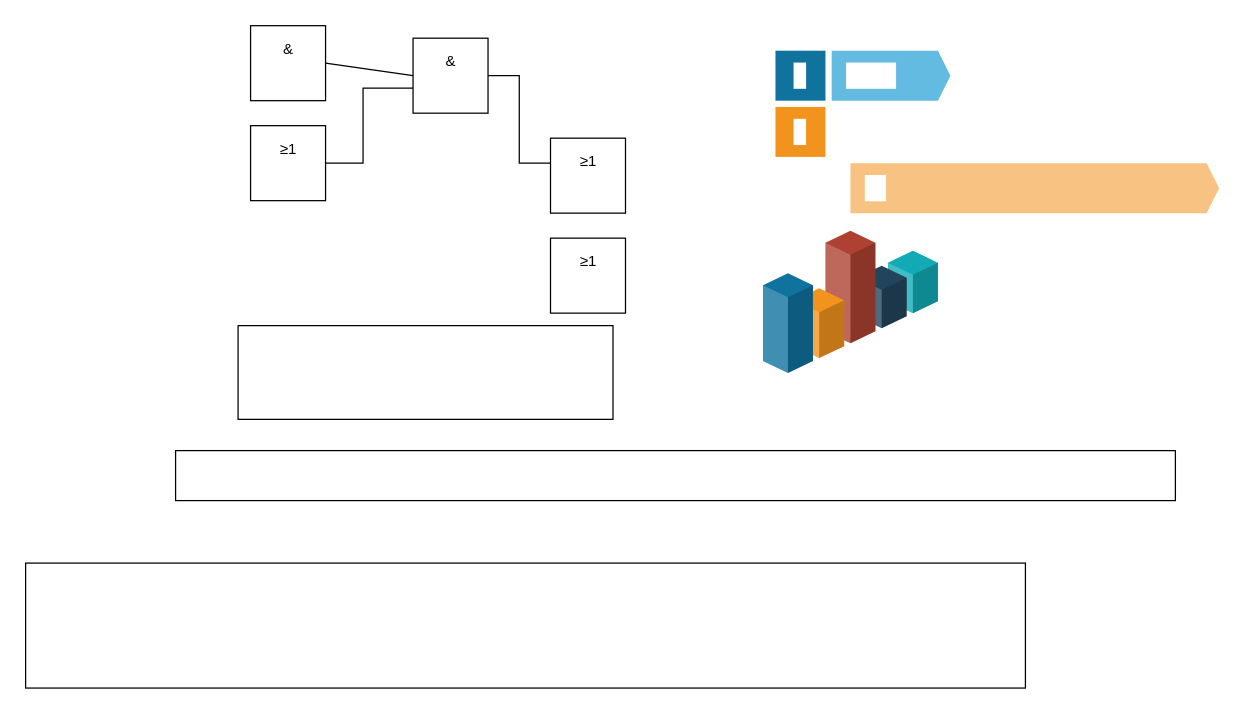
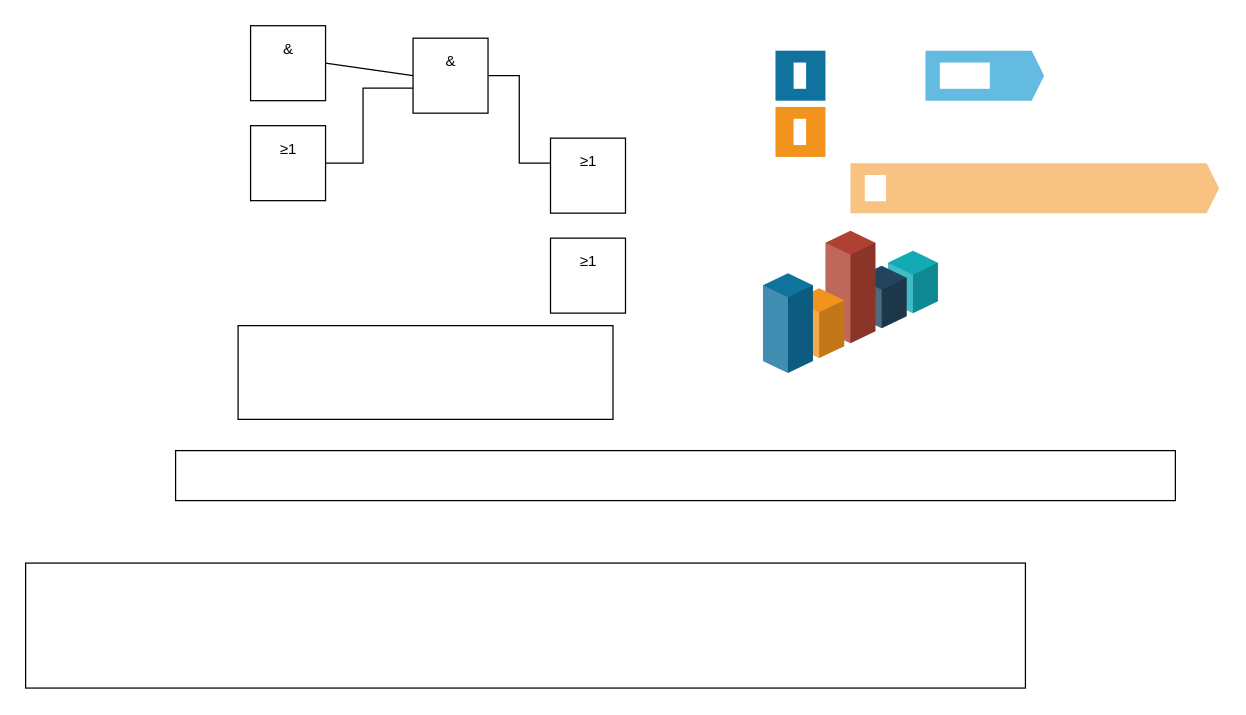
- <mxCell id="14" value="&lt;div&gt;hallo&lt;/div&gt;" style="shape=mxgraph.infographic.ribbonSimple;notch1=0;notch2=10;notch=0;html=1;whiteSpace=wrap;fillColor=#64BBE2;strokeColor=none;shadow=0;fontSize=17;fontColor=#FFFFFF;align=left;spacingLeft=10;fontStyle=1;fontFamily=Helvetica;labelBackgroundColor=default;" parent="1" vertex="1"><mxGeometry x="665" y="40" width="95" height="40" as="geometry" /></mxCell>
+ <mxCell id="14" value="&lt;div&gt;hallo&lt;/div&gt;" style="shape=mxgraph.infographic.ribbonSimple;notch1=0;notch2=10;notch=0;html=1;whiteSpace=wrap;fillColor=#64BBE2;strokeColor=none;shadow=0;fontSize=17;fontColor=#FFFFFF;align=left;spacingLeft=10;fontStyle=1;fontFamily=Helvetica;labelBackgroundColor=default;" parent="1" vertex="1"><mxGeometry x="740" y="40" width="95" height="40" as="geometry" /></mxCell>
